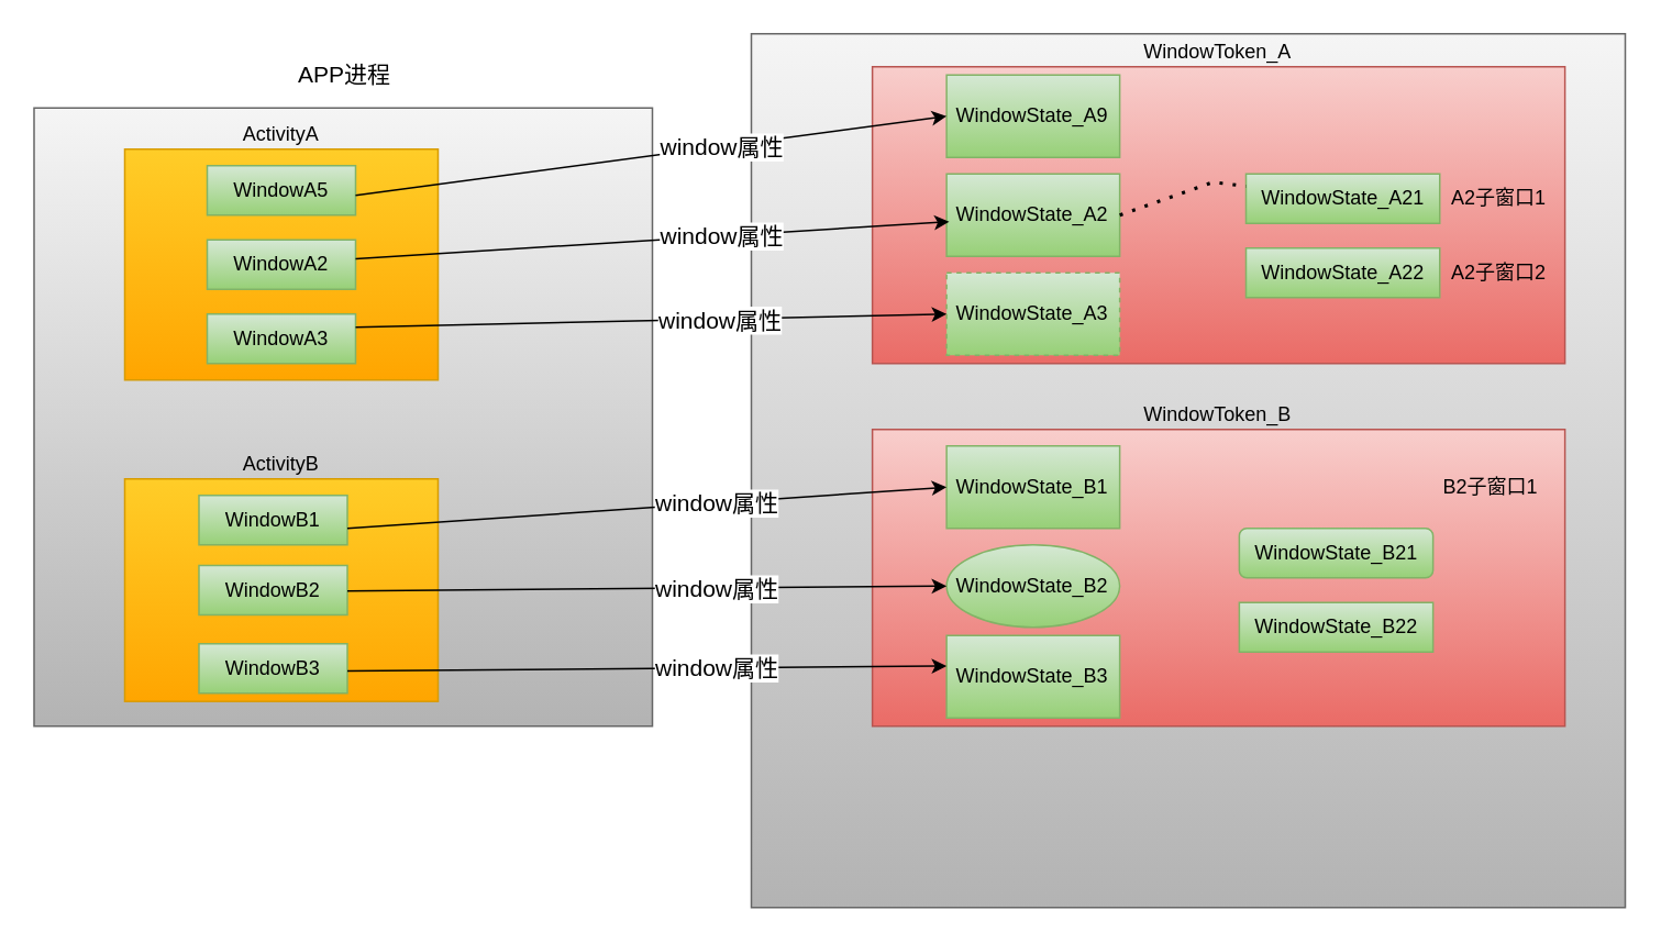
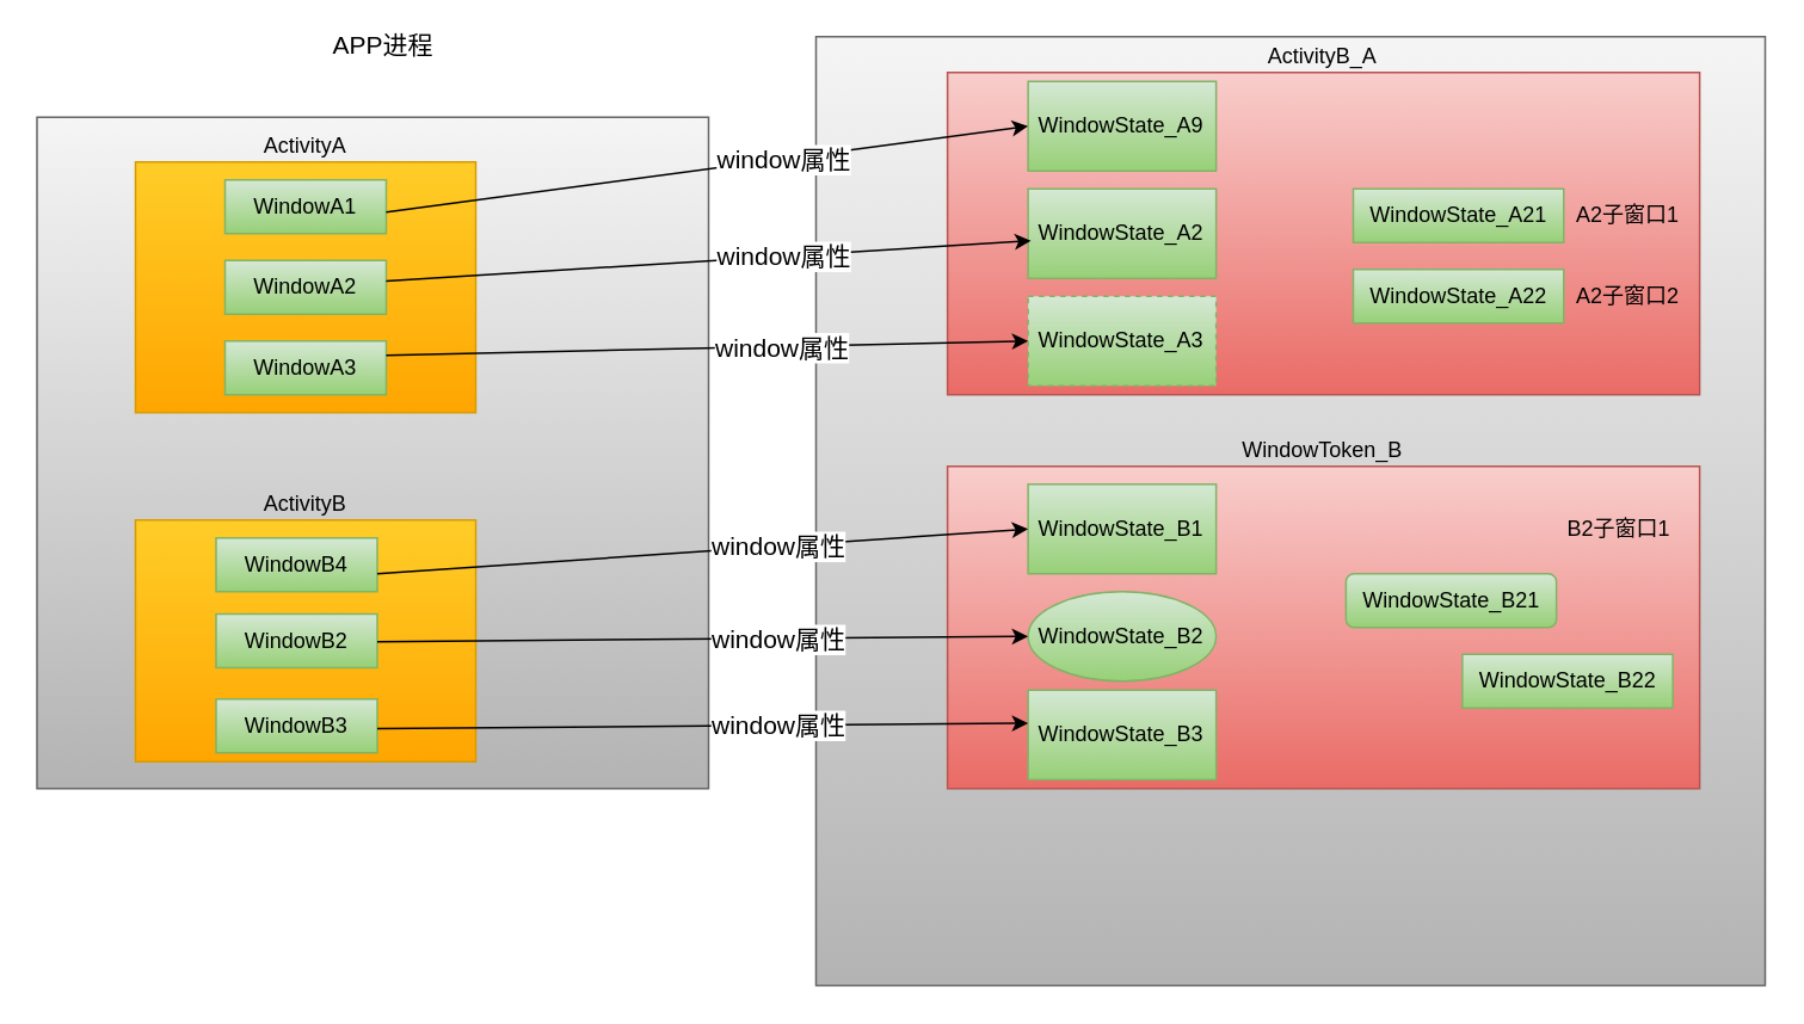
- <mxCell id="7" value="WindowToken_A" style="rounded=0;whiteSpace=wrap;html=1;fillColor=#f8cecc;gradientColor=#ea6b66;strokeColor=#b85450;labelPosition=center;verticalLabelPosition=top;align=center;verticalAlign=bottom;" vertex="1" parent="1"><mxGeometry x="528.42" y="40" width="420" height="180" as="geometry" /></mxCell>
+ <mxCell id="7" value="ActivityB_A" style="rounded=0;whiteSpace=wrap;html=1;fillColor=#f8cecc;gradientColor=#ea6b66;strokeColor=#b85450;labelPosition=center;verticalLabelPosition=top;align=center;verticalAlign=bottom;" vertex="1" parent="1"><mxGeometry x="528.42" y="40" width="420" height="180" as="geometry" /></mxCell>
- <mxCell id="3" value="APP进程" style="text;html=1;resizable=0;autosize=1;align=center;verticalAlign=middle;points=[];fillColor=none;strokeColor=none;rounded=0;fontSize=14;" vertex="1" parent="1"><mxGeometry x="167.5" y="30" width="80" height="30" as="geometry" /></mxCell>
+ <mxCell id="3" value="APP进程" style="text;html=1;resizable=0;autosize=1;align=center;verticalAlign=middle;points=[];fillColor=none;strokeColor=none;rounded=0;fontSize=14;" vertex="1" parent="1"><mxGeometry x="172.5" y="10" width="80" height="30" as="geometry" /></mxCell>
- <mxCell id="9" value="WindowA5" style="rounded=0;whiteSpace=wrap;html=1;fillColor=#d5e8d4;gradientColor=#97d077;strokeColor=#82b366;" vertex="1" parent="1"><mxGeometry x="125" y="100" width="90" height="30" as="geometry" /></mxCell>
+ <mxCell id="9" value="WindowA1" style="rounded=0;whiteSpace=wrap;html=1;fillColor=#d5e8d4;gradientColor=#97d077;strokeColor=#82b366;" vertex="1" parent="1"><mxGeometry x="125" y="100" width="90" height="30" as="geometry" /></mxCell>
- <mxCell id="28" value="" style="endArrow=none;dashed=1;html=1;dashPattern=1 3;strokeWidth=2;rounded=0;fontSize=12;entryX=0;entryY=0.25;entryDx=0;entryDy=0;exitX=1;exitY=0.5;exitDx=0;exitDy=0;" edge="1" parent="1" source="16" target="25"><mxGeometry width="50" height="50" relative="1" as="geometry"><mxPoint x="605" y="240" as="sourcePoint" /><mxPoint x="655" y="190" as="targetPoint" /><Array as="points"><mxPoint x="735" y="110" /></Array></mxGeometry></mxCell>
- <mxCell id="12" value="WindowB1" style="rounded=0;whiteSpace=wrap;html=1;fillColor=#d5e8d4;gradientColor=#97d077;strokeColor=#82b366;" vertex="1" parent="1"><mxGeometry x="120" y="300" width="90" height="30" as="geometry" /></mxCell>
+ <mxCell id="12" value="WindowB4" style="rounded=0;whiteSpace=wrap;html=1;fillColor=#d5e8d4;gradientColor=#97d077;strokeColor=#82b366;" vertex="1" parent="1"><mxGeometry x="120" y="300" width="90" height="30" as="geometry" /></mxCell>
- <mxCell id="34" value="WindowState_B22" style="whiteSpace=wrap;html=1;fillColor=#d5e8d4;strokeColor=#82b366;rounded=0;gradientColor=#97d077;" vertex="1" parent="1"><mxGeometry x="750.92" y="365" width="117.5" height="30" as="geometry" /></mxCell>
+ <mxCell id="34" value="WindowState_B22" style="whiteSpace=wrap;html=1;fillColor=#d5e8d4;strokeColor=#82b366;rounded=0;gradientColor=#97d077;" vertex="1" parent="1"><mxGeometry x="815.92" y="365" width="117.5" height="30" as="geometry" /></mxCell>
